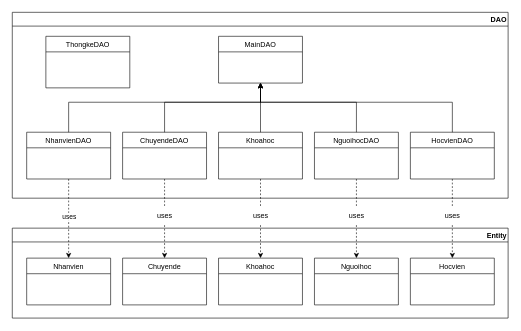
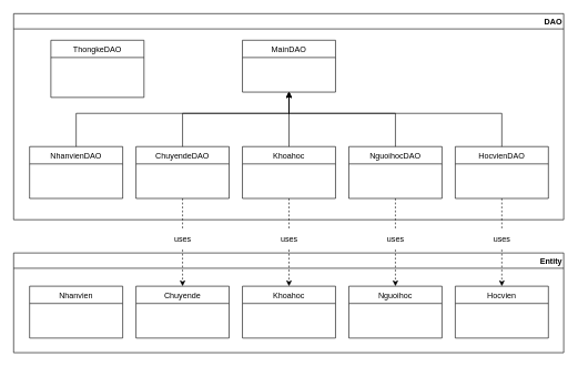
- <mxCell id="46" value="" style="endArrow=classic;html=1;rounded=0;dashed=1;" parent="1" source="18" target="37" edge="1"><mxGeometry relative="1" as="geometry"><mxPoint x="110" y="300" as="sourcePoint" /><mxPoint x="290" y="284.5" as="targetPoint" /></mxGeometry></mxCell>
- <mxCell id="47" value="uses" style="edgeLabel;resizable=0;html=1;align=center;verticalAlign=middle;shadow=1;" parent="46" connectable="0" vertex="1"><mxGeometry relative="1" as="geometry"><mxPoint y="-4" as="offset" /></mxGeometry></mxCell>
